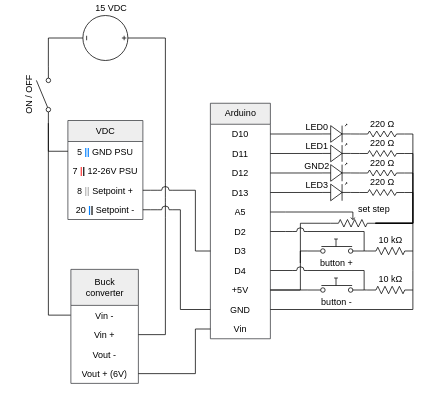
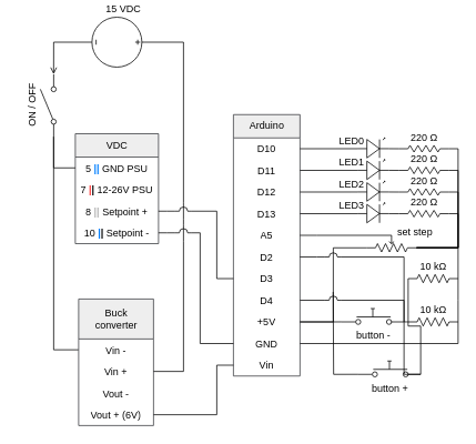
- <mxCell id="24" style="edgeStyle=orthogonalEdgeStyle;rounded=0;orthogonalLoop=1;jettySize=auto;html=1;exitX=0.5;exitY=1;exitDx=0;exitDy=0;exitPerimeter=0;endArrow=none;endFill=0;entryX=1;entryY=0.84;entryDx=0;entryDy=0;entryPerimeter=0;" parent="1" source="26" target="21" edge="1"><mxGeometry relative="1" as="geometry"><mxPoint x="70" y="30" as="targetPoint" /><Array as="points"><mxPoint x="64" y="50" /></Array></mxGeometry></mxCell>
+ <mxCell id="24" style="edgeStyle=orthogonalEdgeStyle;rounded=0;orthogonalLoop=1;jettySize=auto;html=1;exitX=0.5;exitY=1;exitDx=0;exitDy=0;exitPerimeter=0;endArrow=open;endFill=0;entryX=1;entryY=0.84;entryDx=0;entryDy=0;entryPerimeter=0;" parent="1" source="26" target="21" edge="1"><mxGeometry relative="1" as="geometry"><mxPoint x="70" y="30" as="targetPoint" /><Array as="points"><mxPoint x="64" y="50" /></Array></mxGeometry></mxCell>
- <mxCell id="77" value="GND2" style="text;html=1;align=center;verticalAlign=middle;resizable=0;points=[];;autosize=1;" vertex="1" parent="1"><mxGeometry x="397" y="211" width="50" height="20" as="geometry" /></mxCell>
+ <mxCell id="77" value="LED2" style="text;html=1;align=center;verticalAlign=middle;resizable=0;points=[];;autosize=1;" vertex="1" parent="1"><mxGeometry x="397" y="211" width="50" height="20" as="geometry" /></mxCell>
- <mxCell id="32" value="20 &lt;font color=&quot;#B3B3B3&quot;&gt;&lt;span style=&quot;background-color: transparent&quot;&gt;&lt;font color=&quot;#007FFF&quot;&gt;&lt;b&gt;|&lt;/b&gt;&lt;/font&gt;&lt;font color=&quot;#000000&quot;&gt;&lt;b&gt;|&lt;/b&gt;&lt;/font&gt;&lt;/span&gt;&lt;/font&gt; Setpoint -" style="text;html=1;strokeColor=none;fillColor=none;spacingLeft=4;spacingRight=4;whiteSpace=wrap;overflow=hidden;rotatable=0;points=[[0,0.5],[1,0.5]];portConstraint=eastwest;align=center;" parent="28" vertex="1"><mxGeometry y="106" width="100" height="26" as="geometry" /></mxCell>
+ <mxCell id="32" value="10 &lt;font color=&quot;#B3B3B3&quot;&gt;&lt;span style=&quot;background-color: transparent&quot;&gt;&lt;font color=&quot;#007FFF&quot;&gt;&lt;b&gt;|&lt;/b&gt;&lt;/font&gt;&lt;font color=&quot;#000000&quot;&gt;&lt;b&gt;|&lt;/b&gt;&lt;/font&gt;&lt;/span&gt;&lt;/font&gt; Setpoint -" style="text;html=1;strokeColor=none;fillColor=none;spacingLeft=4;spacingRight=4;whiteSpace=wrap;overflow=hidden;rotatable=0;points=[[0,0.5],[1,0.5]];portConstraint=eastwest;align=center;" parent="28" vertex="1"><mxGeometry y="106" width="100" height="26" as="geometry" /></mxCell>
- <mxCell id="17" value="button +" style="pointerEvents=1;verticalLabelPosition=bottom;shadow=0;dashed=0;align=center;html=1;verticalAlign=top;shape=mxgraph.electrical.electro-mechanical.push_switch_no;" parent="1" vertex="1"><mxGeometry x="410" y="318" width="75" height="19" as="geometry" /></mxCell>
+ <mxCell id="17" value="button +" style="pointerEvents=1;verticalLabelPosition=bottom;shadow=0;dashed=0;align=center;html=1;verticalAlign=top;shape=mxgraph.electrical.electro-mechanical.push_switch_no;" parent="1" vertex="1"><mxGeometry x="430" y="433" width="75" height="19" as="geometry" /></mxCell>
